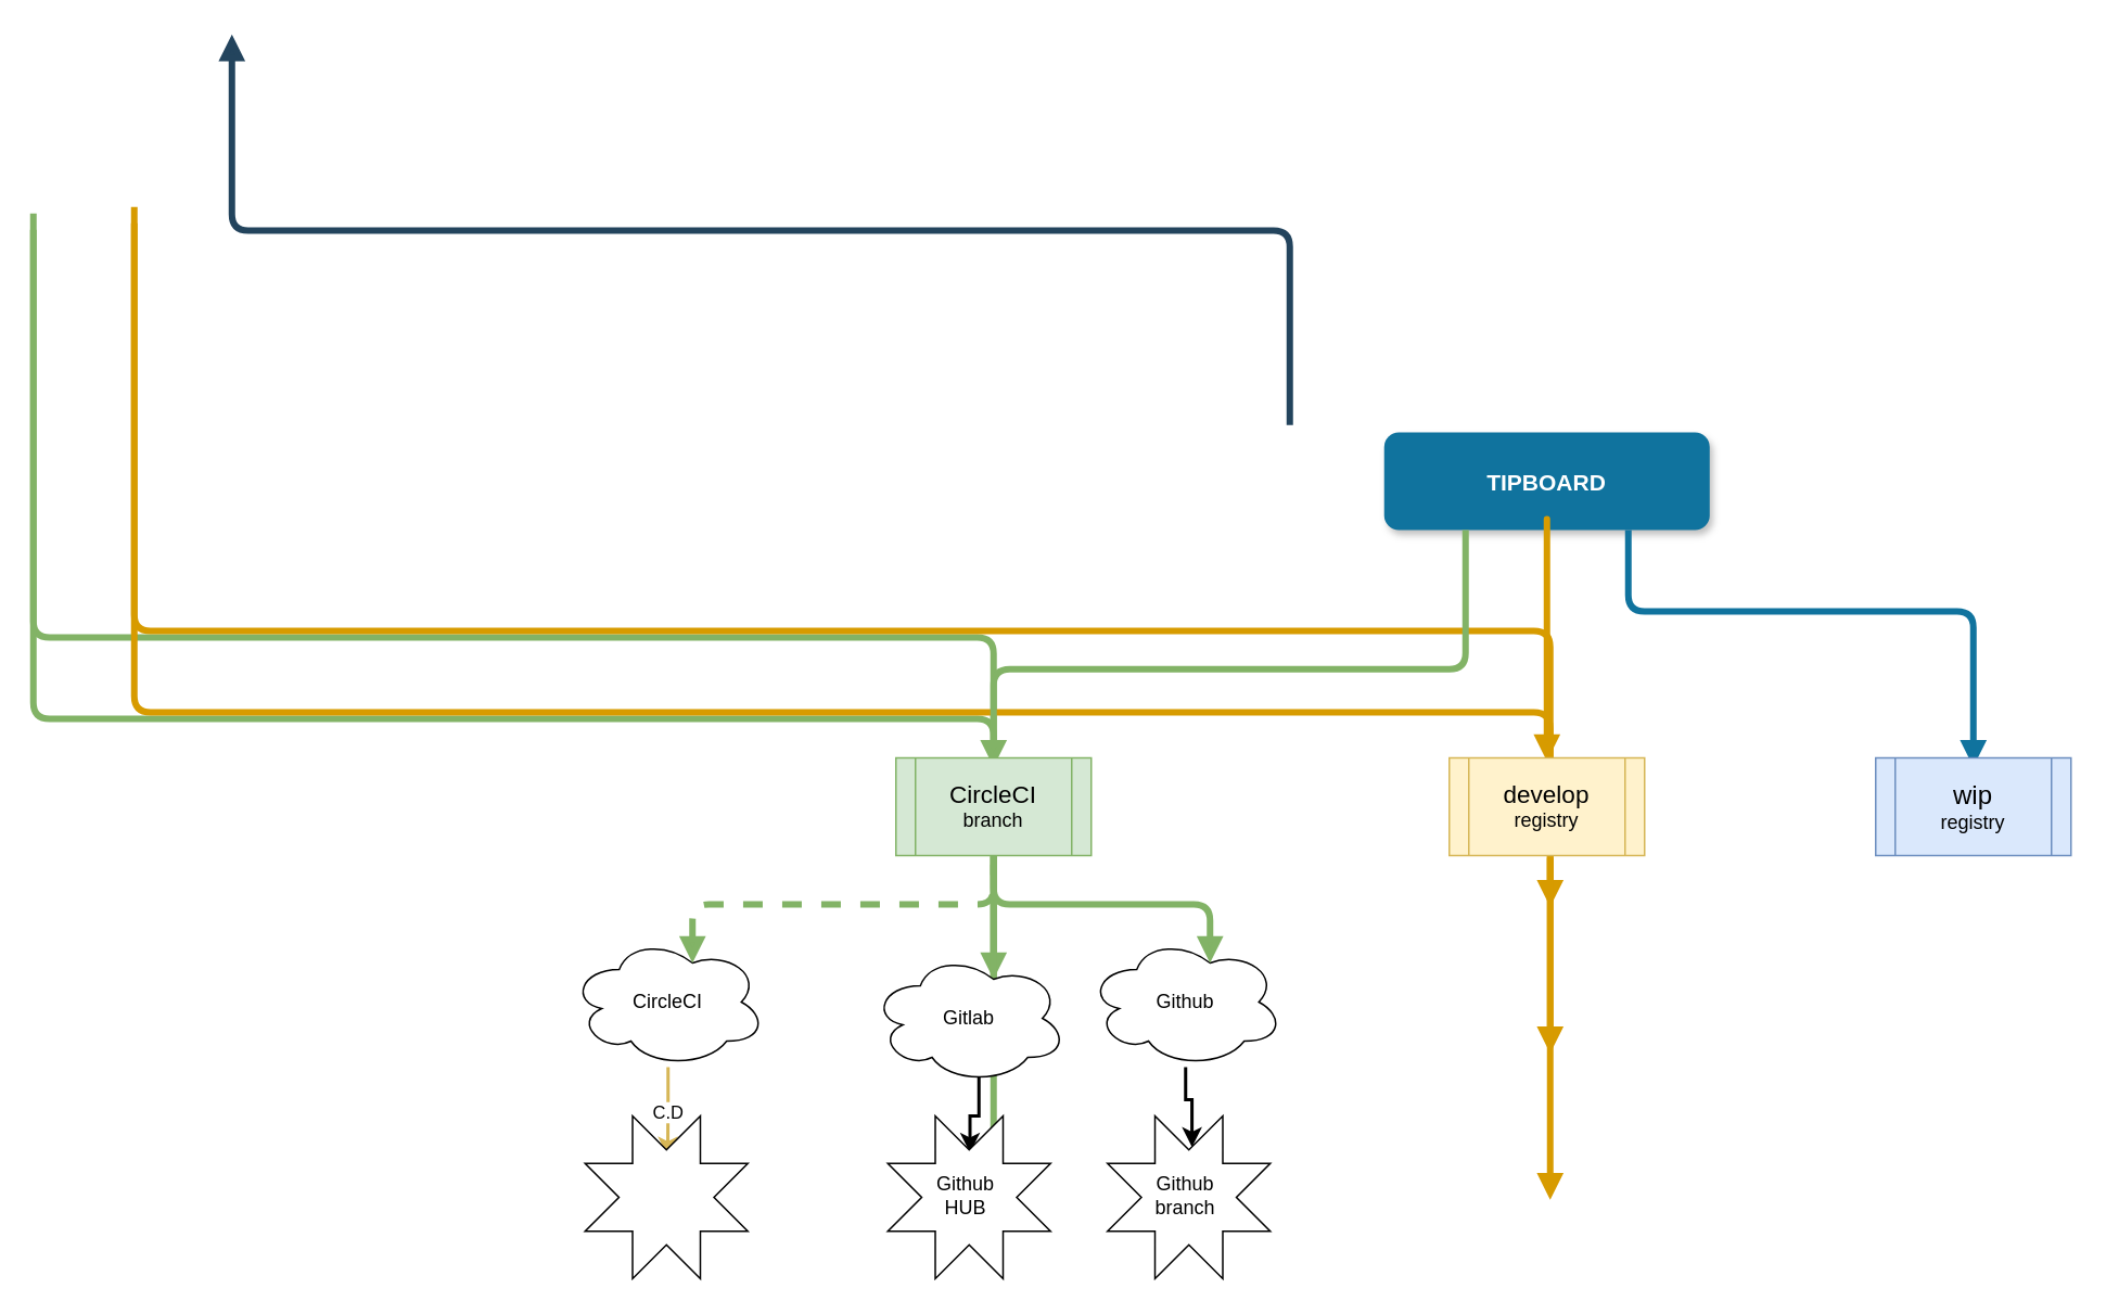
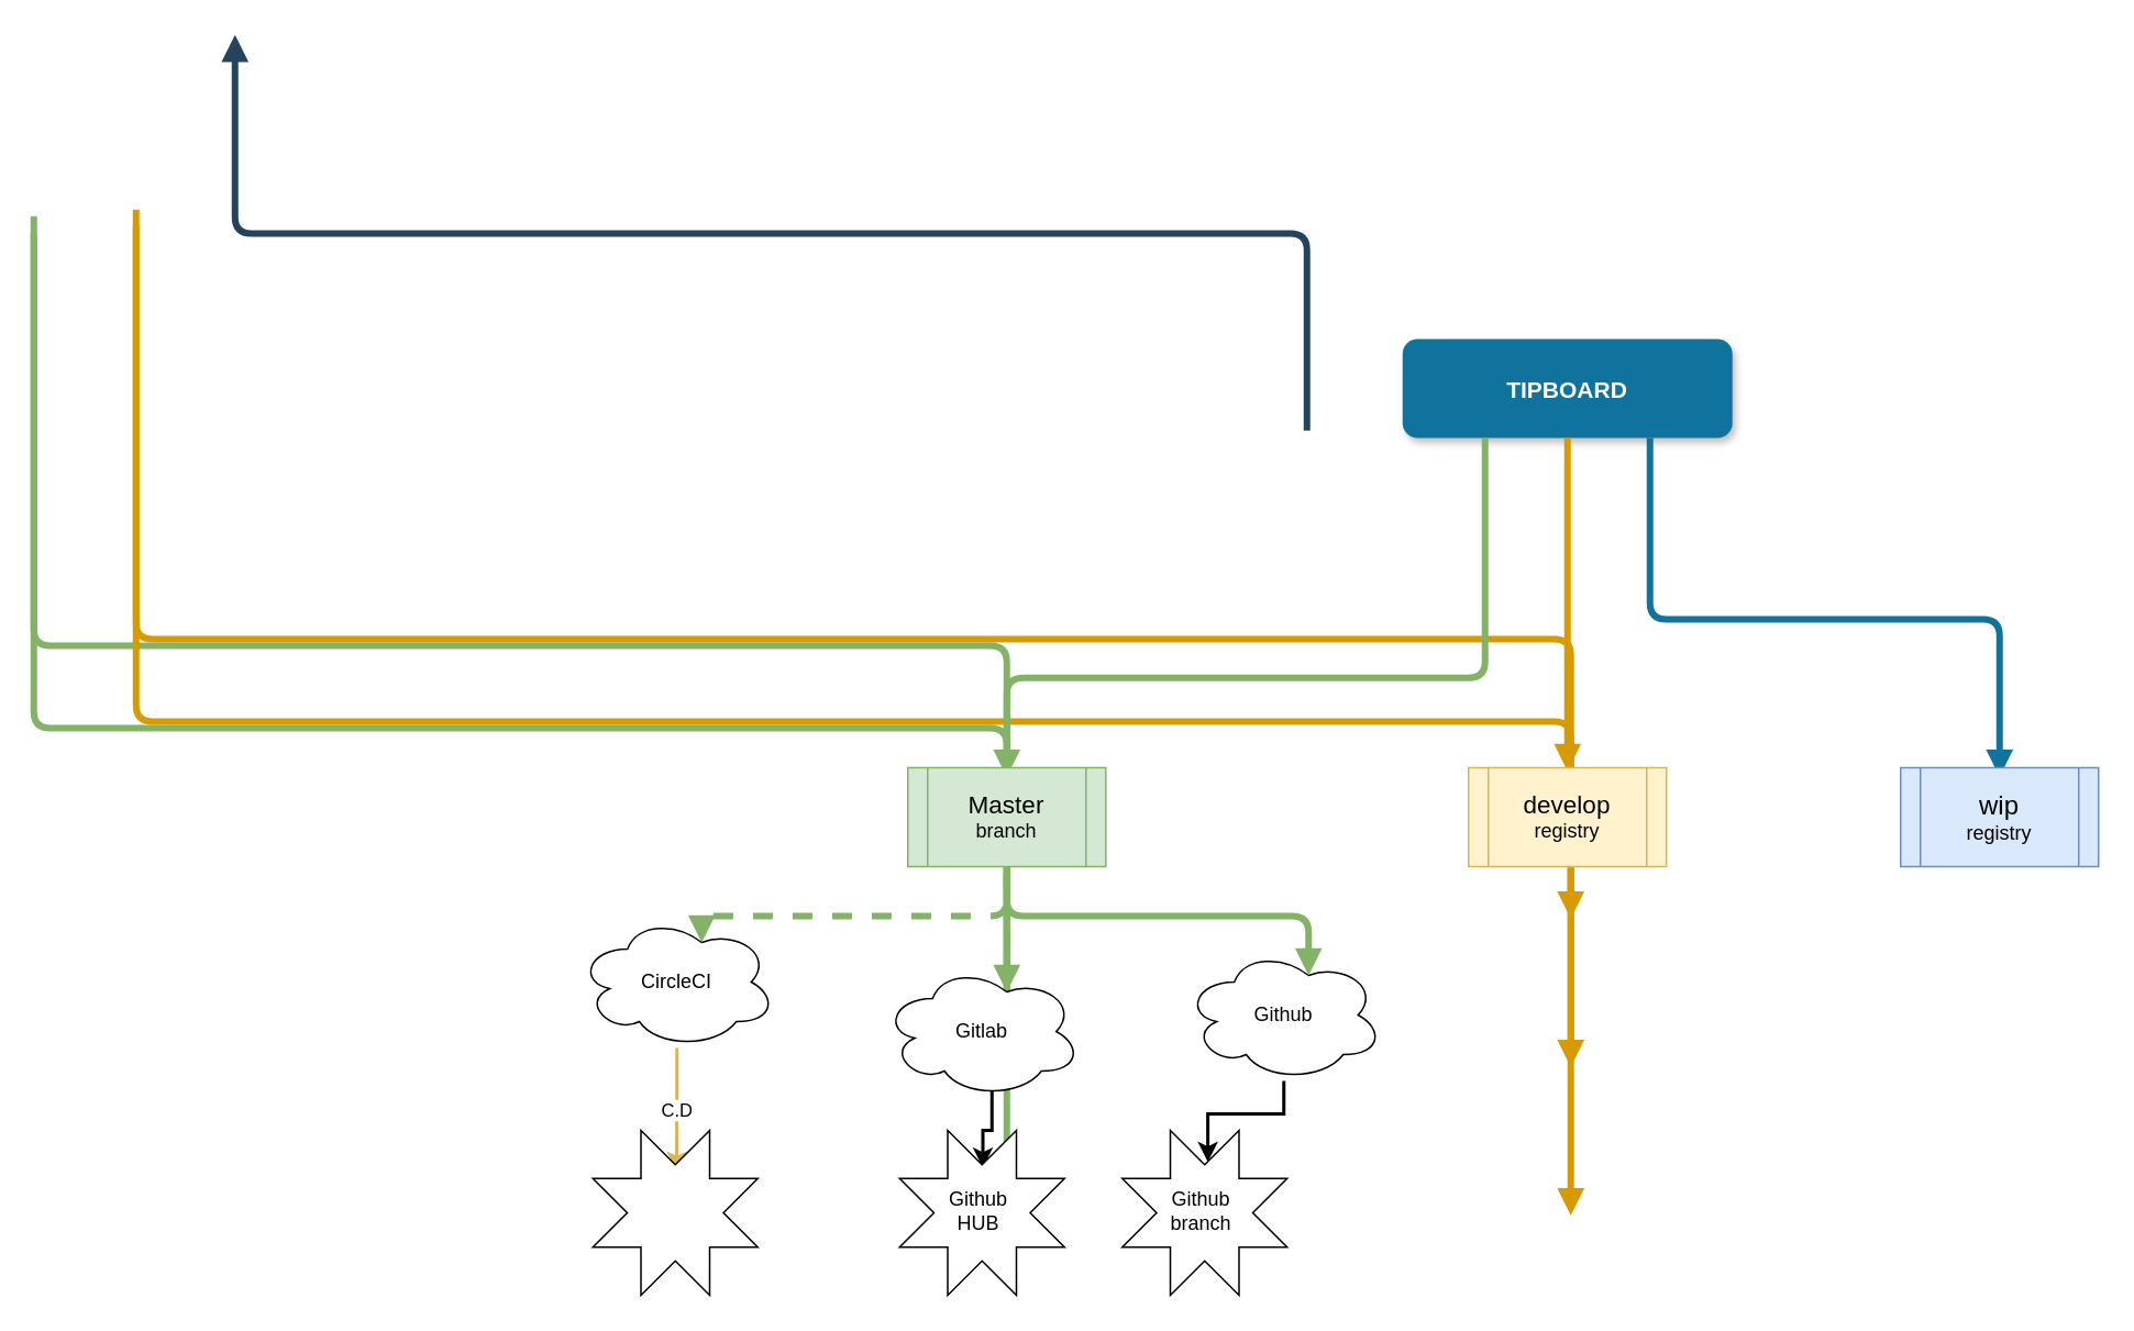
- <mxCell id="2" value="TIPBOARD" style="rounded=1;fillColor=#10739E;strokeColor=none;shadow=1;gradientColor=none;fontStyle=1;fontColor=#FFFFFF;fontSize=14;" vertex="1" parent="1"><mxGeometry x="850" y="265" width="200" height="60" as="geometry" /></mxCell>
+ <mxCell id="2" value="TIPBOARD" style="rounded=1;fillColor=#10739E;strokeColor=none;shadow=1;gradientColor=none;fontStyle=1;fontColor=#FFFFFF;fontSize=14;" vertex="1" parent="1"><mxGeometry x="850" y="205" width="200" height="60" as="geometry" /></mxCell>
- <mxCell id="13" value="&lt;div style=&quot;font-size: 15px&quot;&gt;CircleCI&lt;/div&gt;&lt;div&gt;branch&lt;br&gt;&lt;/div&gt;" style="shape=process;whiteSpace=wrap;html=1;backgroundOutline=1;fillColor=#d5e8d4;strokeColor=#82b366;" vertex="1" parent="1"><mxGeometry x="550" y="465" width="120" height="60" as="geometry" /></mxCell>
+ <mxCell id="13" value="&lt;div style=&quot;font-size: 15px&quot;&gt;Master&lt;/div&gt;&lt;div&gt;branch&lt;br&gt;&lt;/div&gt;" style="shape=process;whiteSpace=wrap;html=1;backgroundOutline=1;fillColor=#d5e8d4;strokeColor=#82b366;" vertex="1" parent="1"><mxGeometry x="550" y="465" width="120" height="60" as="geometry" /></mxCell>
- <mxCell id="21" value="CircleCI" style="ellipse;shape=cloud;whiteSpace=wrap;html=1;" vertex="1" parent="1"><mxGeometry x="350" y="575" width="120" height="80" as="geometry" /></mxCell>
+ <mxCell id="21" value="CircleCI" style="ellipse;shape=cloud;whiteSpace=wrap;html=1;" vertex="1" parent="1"><mxGeometry x="350" y="555" width="120" height="80" as="geometry" /></mxCell>
- <mxCell id="17" value="Github" style="ellipse;shape=cloud;whiteSpace=wrap;html=1;" vertex="1" parent="1"><mxGeometry x="668" y="575" width="120" height="80" as="geometry" /></mxCell>
+ <mxCell id="17" value="Github" style="ellipse;shape=cloud;whiteSpace=wrap;html=1;" vertex="1" parent="1"><mxGeometry x="718" y="575" width="120" height="80" as="geometry" /></mxCell>
